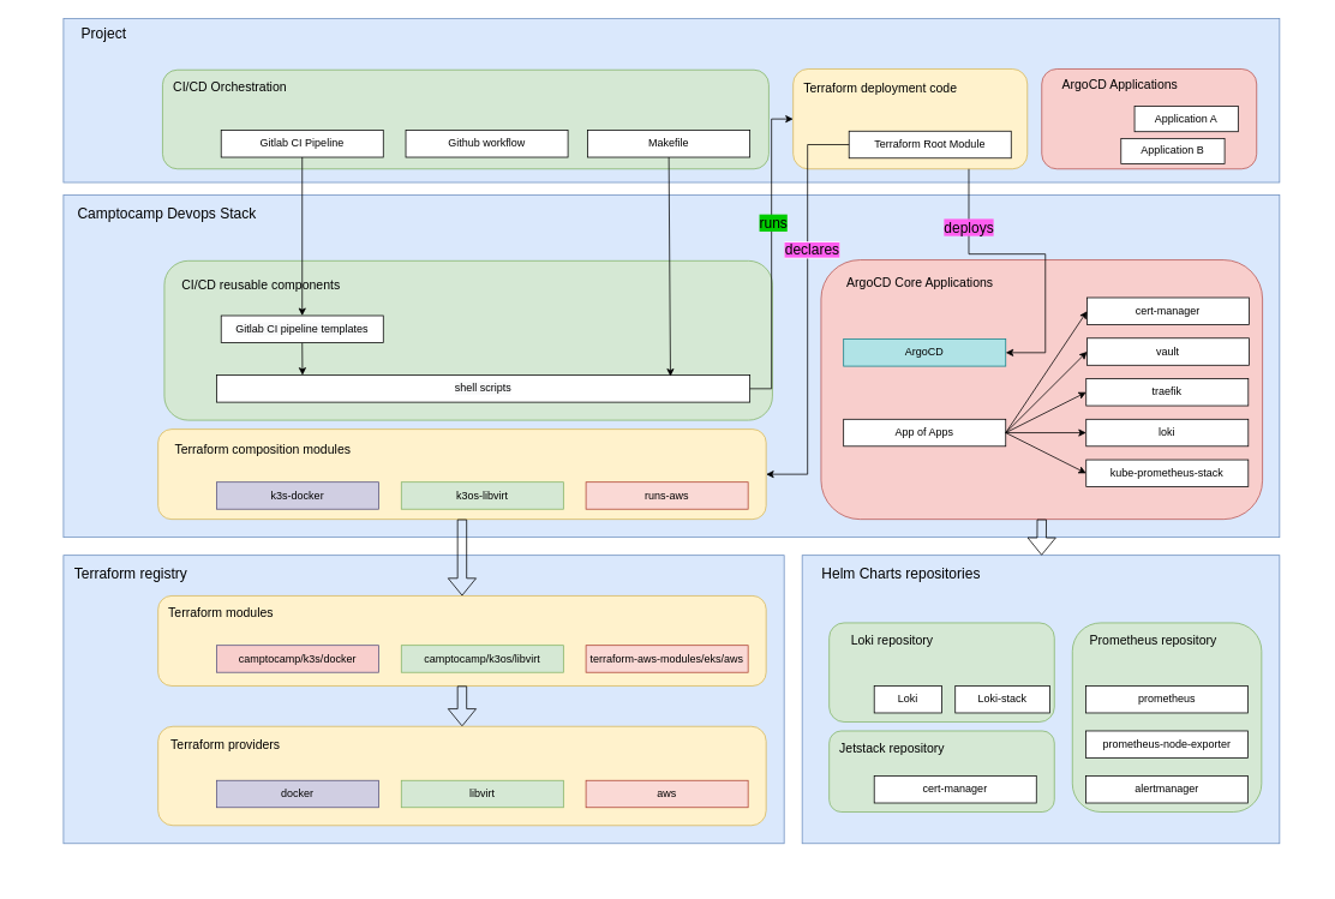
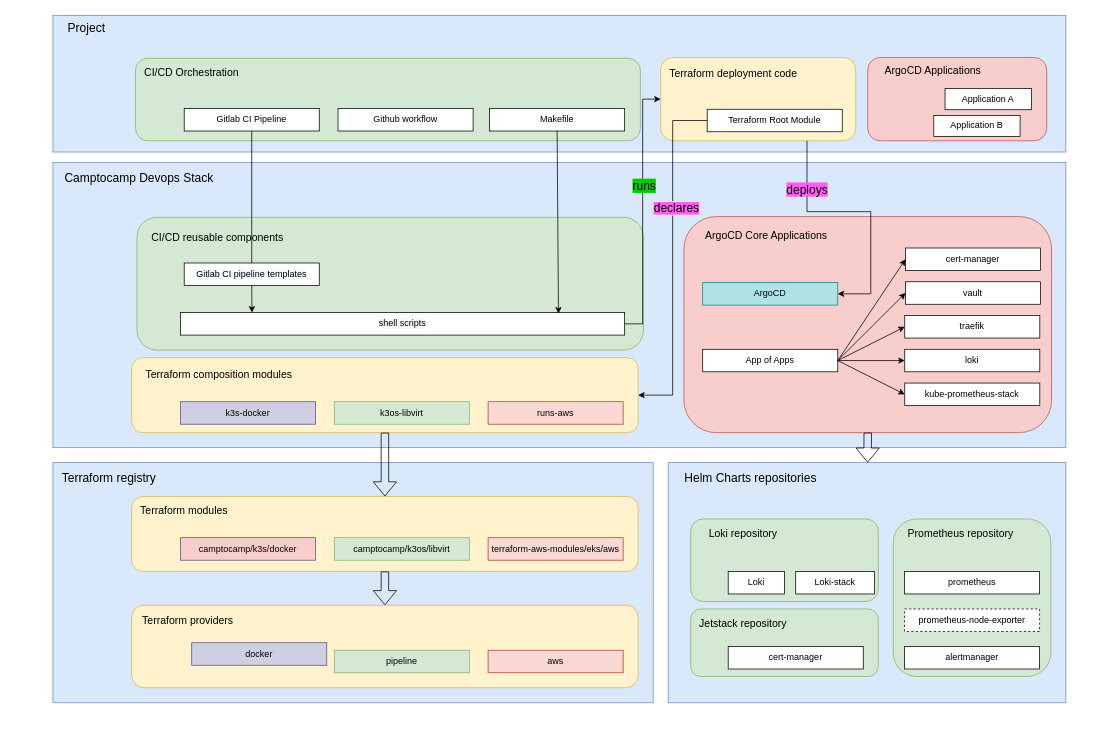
- <mxCell id="91" style="edgeStyle=none;rounded=0;orthogonalLoop=1;jettySize=auto;html=1;exitX=0.5;exitY=1;exitDx=0;exitDy=0;entryX=0.5;entryY=0;entryDx=0;entryDy=0;" edge="1" parent="1" source="77" target="42"><mxGeometry relative="1" as="geometry" /></mxCell>
+ <mxCell id="91" style="edgeStyle=none;rounded=0;orthogonalLoop=1;jettySize=auto;html=1;exitX=0.5;exitY=1;exitDx=0;exitDy=0;entryX=0.5;entryY=0;entryDx=0;entryDy=0;endArrow=none;" edge="1" parent="1" source="77" target="42"><mxGeometry relative="1" as="geometry" /></mxCell>
- <mxCell id="57" value="prometheus-node-exporter" style="rounded=0;whiteSpace=wrap;html=1;" parent="46" vertex="1"><mxGeometry x="315" y="195" width="180" height="30" as="geometry" /></mxCell>
+ <mxCell id="57" value="prometheus-node-exporter" style="rounded=0;whiteSpace=wrap;html=1;dashed=1;" parent="46" vertex="1"><mxGeometry x="315" y="195" width="180" height="30" as="geometry" /></mxCell>
- <mxCell id="17" value="docker" style="rounded=0;whiteSpace=wrap;html=1;fillColor=#d0cee2;strokeColor=#56517e;" parent="2" vertex="1"><mxGeometry x="220" y="250" width="180" height="30" as="geometry" /></mxCell>
+ <mxCell id="17" value="docker" style="rounded=0;whiteSpace=wrap;html=1;fillColor=#d0cee2;strokeColor=#56517e;" parent="2" vertex="1"><mxGeometry x="235" y="240" width="180" height="30" as="geometry" /></mxCell>
- <mxCell id="16" value="libvirt" style="rounded=0;whiteSpace=wrap;html=1;fillColor=#d5e8d4;strokeColor=#82b366;" parent="2" vertex="1"><mxGeometry x="425" y="250" width="180" height="30" as="geometry" /></mxCell>
+ <mxCell id="16" value="pipeline" style="rounded=0;whiteSpace=wrap;html=1;fillColor=#d5e8d4;strokeColor=#82b366;" parent="2" vertex="1"><mxGeometry x="425" y="250" width="180" height="30" as="geometry" /></mxCell>
